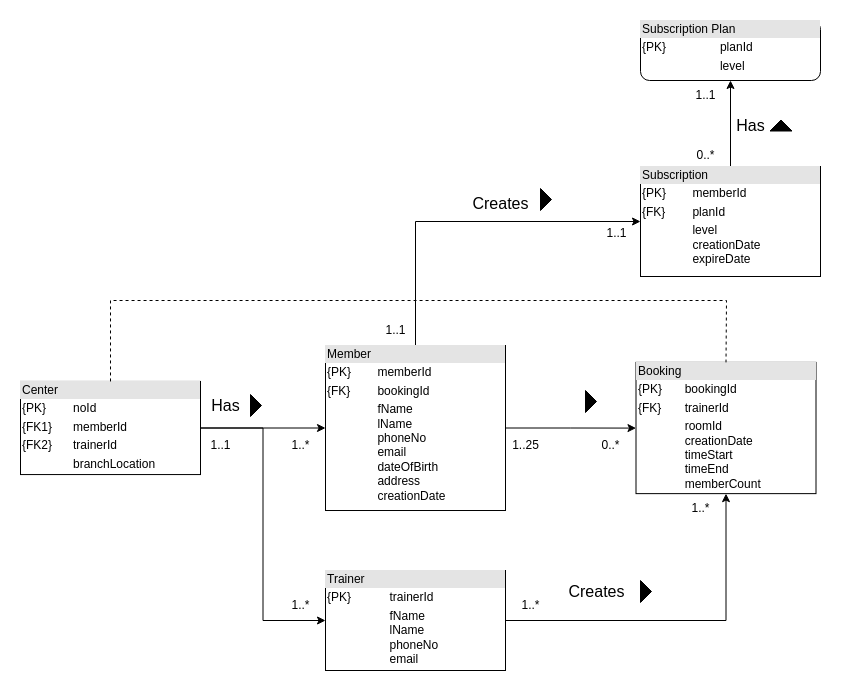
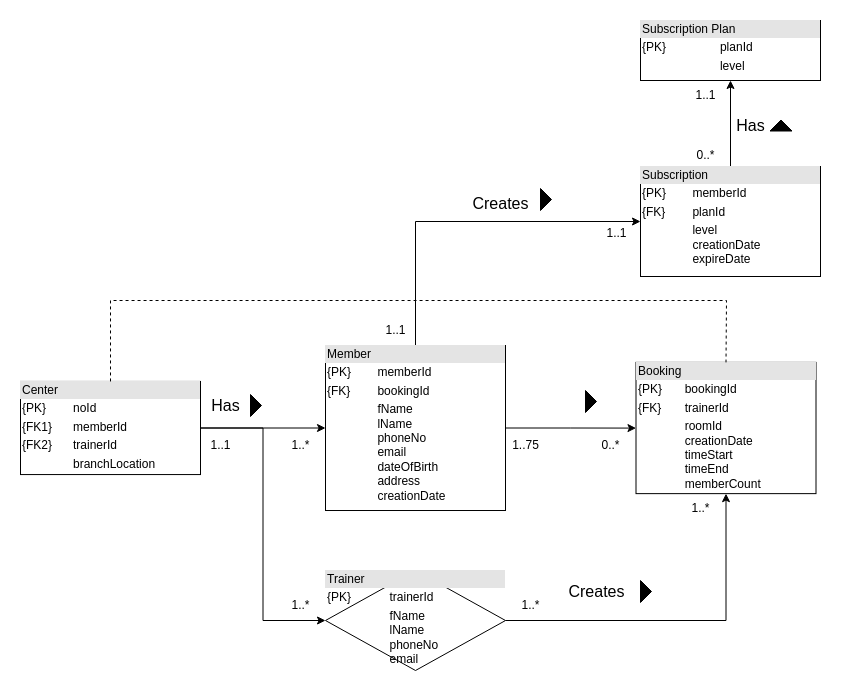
- <mxCell id="30" value="&lt;div style=&quot;box-sizing:border-box;width:100%;background:#e4e4e4;padding:2px;&quot;&gt;Subscription Plan&lt;br&gt;&lt;/div&gt;&lt;table style=&quot;width:100%;font-size:1em;&quot; cellpadding=&quot;2&quot; cellspacing=&quot;0&quot;&gt;&lt;tbody&gt;&lt;tr&gt;&lt;td&gt;{PK}&lt;/td&gt;&lt;td&gt;planId&lt;br&gt;&lt;/td&gt;&lt;/tr&gt;&lt;tr&gt;&lt;td&gt;&lt;/td&gt;&lt;td&gt;level&lt;br&gt;&lt;/td&gt;&lt;/tr&gt;&lt;/tbody&gt;&lt;/table&gt;" style="verticalAlign=top;align=left;overflow=fill;html=1;whiteSpace=wrap;rounded=1;" vertex="1" parent="1"><mxGeometry x="640" y="20" width="180" height="60" as="geometry" /></mxCell>
+ <mxCell id="30" value="&lt;div style=&quot;box-sizing:border-box;width:100%;background:#e4e4e4;padding:2px;&quot;&gt;Subscription Plan&lt;br&gt;&lt;/div&gt;&lt;table style=&quot;width:100%;font-size:1em;&quot; cellpadding=&quot;2&quot; cellspacing=&quot;0&quot;&gt;&lt;tbody&gt;&lt;tr&gt;&lt;td&gt;{PK}&lt;/td&gt;&lt;td&gt;planId&lt;br&gt;&lt;/td&gt;&lt;/tr&gt;&lt;tr&gt;&lt;td&gt;&lt;/td&gt;&lt;td&gt;level&lt;br&gt;&lt;/td&gt;&lt;/tr&gt;&lt;/tbody&gt;&lt;/table&gt;" style="verticalAlign=top;align=left;overflow=fill;html=1;whiteSpace=wrap;" vertex="1" parent="1"><mxGeometry x="640" y="20" width="180" height="60" as="geometry" /></mxCell>
- <mxCell id="14" value="1..25" style="text;html=1;align=center;verticalAlign=middle;resizable=0;points=[];autosize=1;strokeColor=none;fillColor=none;" vertex="1" parent="1"><mxGeometry x="500" y="430" width="50" height="30" as="geometry" /></mxCell>
+ <mxCell id="14" value="1..75" style="text;html=1;align=center;verticalAlign=middle;resizable=0;points=[];autosize=1;strokeColor=none;fillColor=none;" vertex="1" parent="1"><mxGeometry x="500" y="430" width="50" height="30" as="geometry" /></mxCell>
- <mxCell id="16" value="&lt;div style=&quot;box-sizing:border-box;width:100%;background:#e4e4e4;padding:2px;&quot;&gt;Trainer&lt;/div&gt;&lt;table style=&quot;width:100%;font-size:1em;&quot; cellpadding=&quot;2&quot; cellspacing=&quot;0&quot;&gt;&lt;tbody&gt;&lt;tr&gt;&lt;td&gt;{PK}&lt;/td&gt;&lt;td&gt;trainerId&lt;br&gt;&lt;/td&gt;&lt;/tr&gt;&lt;tr&gt;&lt;td&gt;&lt;/td&gt;&lt;td&gt;fName&lt;br&gt;lName&lt;br&gt;phoneNo&lt;br&gt;email&lt;br&gt;&lt;/td&gt;&lt;/tr&gt;&lt;/tbody&gt;&lt;/table&gt;" style="verticalAlign=top;align=left;overflow=fill;html=1;whiteSpace=wrap;" vertex="1" parent="1"><mxGeometry x="325" y="570" width="180" height="100" as="geometry" /></mxCell>
+ <mxCell id="16" value="&lt;div style=&quot;box-sizing:border-box;width:100%;background:#e4e4e4;padding:2px;&quot;&gt;Trainer&lt;/div&gt;&lt;table style=&quot;width:100%;font-size:1em;&quot; cellpadding=&quot;2&quot; cellspacing=&quot;0&quot;&gt;&lt;tbody&gt;&lt;tr&gt;&lt;td&gt;{PK}&lt;/td&gt;&lt;td&gt;trainerId&lt;br&gt;&lt;/td&gt;&lt;/tr&gt;&lt;tr&gt;&lt;td&gt;&lt;/td&gt;&lt;td&gt;fName&lt;br&gt;lName&lt;br&gt;phoneNo&lt;br&gt;email&lt;br&gt;&lt;/td&gt;&lt;/tr&gt;&lt;/tbody&gt;&lt;/table&gt;" style="rhombus;verticalAlign=top;align=left;overflow=fill;html=1;whiteSpace=wrap;" vertex="1" parent="1"><mxGeometry x="325" y="570" width="180" height="100" as="geometry" /></mxCell>
